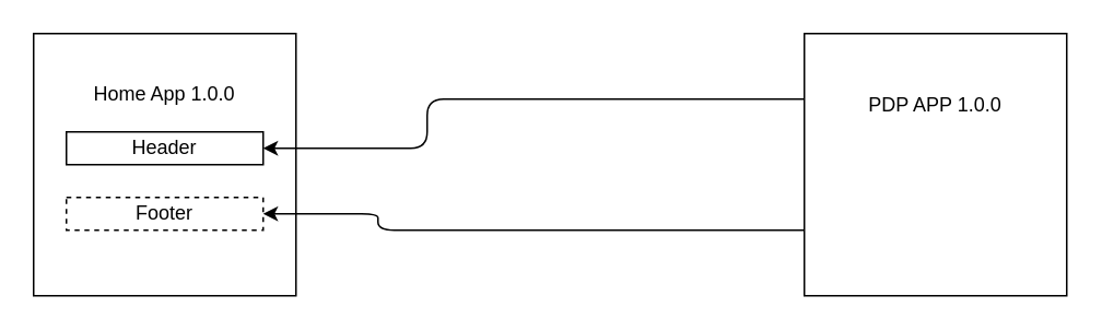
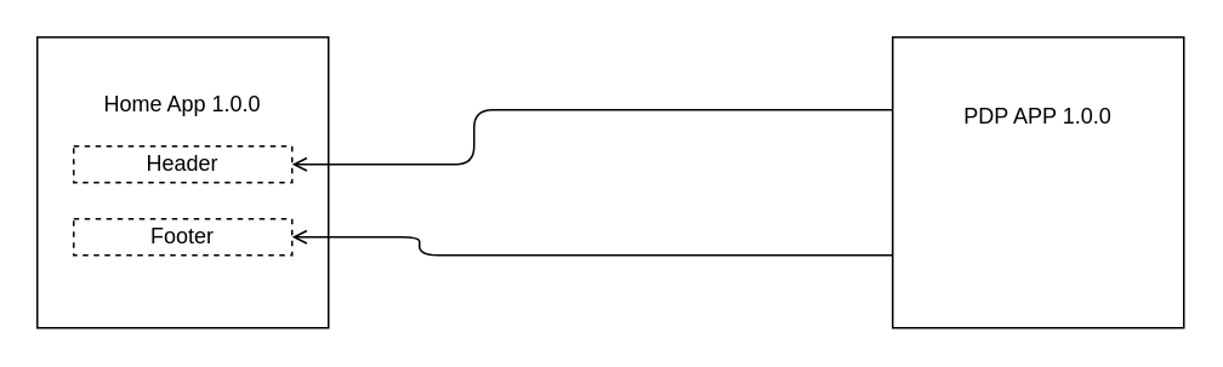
- <mxCell id="6" value="Header" style="rounded=0;whiteSpace=wrap;html=1;" vertex="1" parent="1"><mxGeometry x="40" y="80" width="120" height="20" as="geometry" /></mxCell>
+ <mxCell id="6" value="Header" style="rounded=0;whiteSpace=wrap;html=1;dashed=1;" vertex="1" parent="1"><mxGeometry x="40" y="80" width="120" height="20" as="geometry" /></mxCell>
- <mxCell id="3" style="edgeStyle=none;html=1;exitX=0;exitY=0.25;exitDx=0;exitDy=0;entryX=1;entryY=0.5;entryDx=0;entryDy=0;" edge="1" parent="1" source="5" target="6"><mxGeometry relative="1" as="geometry"><Array as="points"><mxPoint x="260" y="60" /><mxPoint x="260" y="90" /></Array></mxGeometry></mxCell>
+ <mxCell id="3" style="edgeStyle=none;html=1;exitX=0;exitY=0.25;exitDx=0;exitDy=0;entryX=1;entryY=0.5;entryDx=0;entryDy=0;endArrow=open;" edge="1" parent="1" source="5" target="6"><mxGeometry relative="1" as="geometry"><Array as="points"><mxPoint x="260" y="60" /><mxPoint x="260" y="90" /></Array></mxGeometry></mxCell>
- <mxCell id="4" style="edgeStyle=none;html=1;exitX=0;exitY=0.75;exitDx=0;exitDy=0;entryX=1;entryY=0.5;entryDx=0;entryDy=0;" edge="1" parent="1" source="5" target="7"><mxGeometry relative="1" as="geometry"><Array as="points"><mxPoint x="230" y="140" /><mxPoint x="230" y="130" /></Array></mxGeometry></mxCell>
+ <mxCell id="4" style="edgeStyle=none;html=1;exitX=0;exitY=0.75;exitDx=0;exitDy=0;entryX=1;entryY=0.5;entryDx=0;entryDy=0;endArrow=open;" edge="1" parent="1" source="5" target="7"><mxGeometry relative="1" as="geometry"><Array as="points"><mxPoint x="230" y="140" /><mxPoint x="230" y="130" /></Array></mxGeometry></mxCell>
